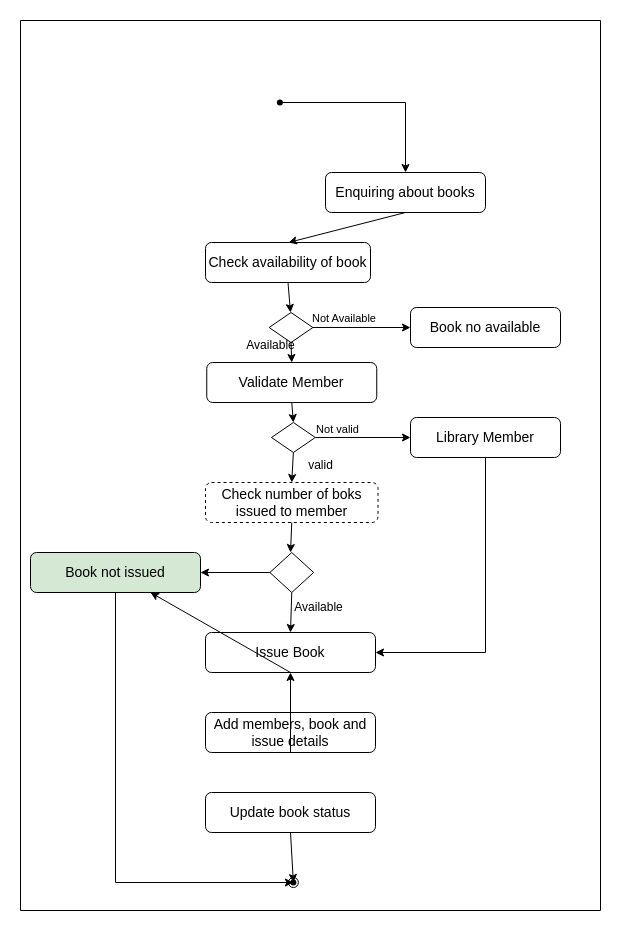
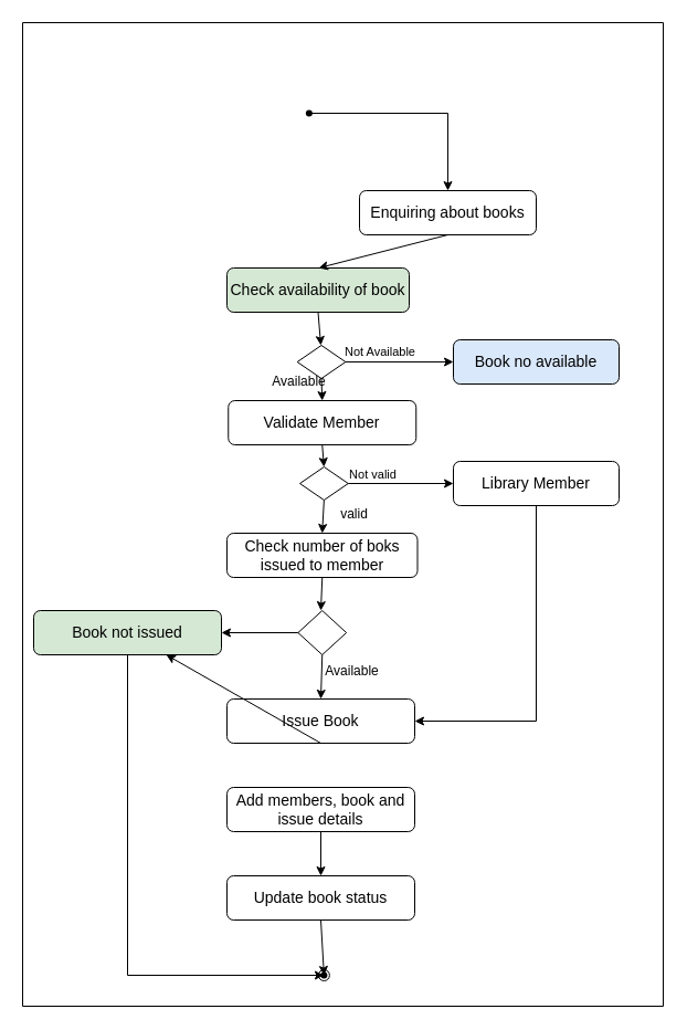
- <mxCell id="6" value="&lt;font style=&quot;font-size: 14px;&quot;&gt;Check availability of book&lt;/font&gt;" style="rounded=1;whiteSpace=wrap;html=1;" vertex="1" parent="1"><mxGeometry x="205" y="242" width="165" height="40" as="geometry" /></mxCell>
+ <mxCell id="6" value="&lt;font style=&quot;font-size: 14px;&quot;&gt;Check availability of book&lt;/font&gt;" style="rounded=1;whiteSpace=wrap;html=1;fillColor=#d5e8d4;" vertex="1" parent="1"><mxGeometry x="205" y="242" width="165" height="40" as="geometry" /></mxCell>
- <mxCell id="5" value="&lt;font style=&quot;font-size: 14px;&quot;&gt;Book no available&lt;/font&gt;" style="rounded=1;whiteSpace=wrap;html=1;" vertex="1" parent="1"><mxGeometry x="410" y="307" width="150" height="40" as="geometry" /></mxCell>
+ <mxCell id="5" value="&lt;font style=&quot;font-size: 14px;&quot;&gt;Book no available&lt;/font&gt;" style="rounded=1;whiteSpace=wrap;html=1;fillColor=#dae8fc;" vertex="1" parent="1"><mxGeometry x="410" y="307" width="150" height="40" as="geometry" /></mxCell>
- <mxCell id="7" value="&lt;font style=&quot;font-size: 14px;&quot;&gt;Check number of boks issued to member&lt;/font&gt;" style="rounded=1;whiteSpace=wrap;html=1;dashed=1;" vertex="1" parent="1"><mxGeometry x="205" y="482" width="172.5" height="40" as="geometry" /></mxCell>
+ <mxCell id="7" value="&lt;font style=&quot;font-size: 14px;&quot;&gt;Check number of boks issued to member&lt;/font&gt;" style="rounded=1;whiteSpace=wrap;html=1;" vertex="1" parent="1"><mxGeometry x="205" y="482" width="172.5" height="40" as="geometry" /></mxCell>
- <mxCell id="16" value="" style="endArrow=classic;html=1;rounded=0;exitX=0.5;exitY=1;exitDx=0;exitDy=0;" edge="1" parent="1" source="14" target="13"><mxGeometry width="50" height="50" relative="1" as="geometry"><mxPoint x="240" y="742" as="sourcePoint" /><mxPoint x="290" y="692" as="targetPoint" /></mxGeometry></mxCell>
+ <mxCell id="16" value="" style="endArrow=classic;html=1;rounded=0;entryX=0.5;entryY=0;entryDx=0;entryDy=0;entryPerimeter=0;exitX=0.5;exitY=1;exitDx=0;exitDy=0;" edge="1" parent="1" source="14" target="15"><mxGeometry width="50" height="50" relative="1" as="geometry"><mxPoint x="240" y="742" as="sourcePoint" /><mxPoint x="290" y="692" as="targetPoint" /></mxGeometry></mxCell>
